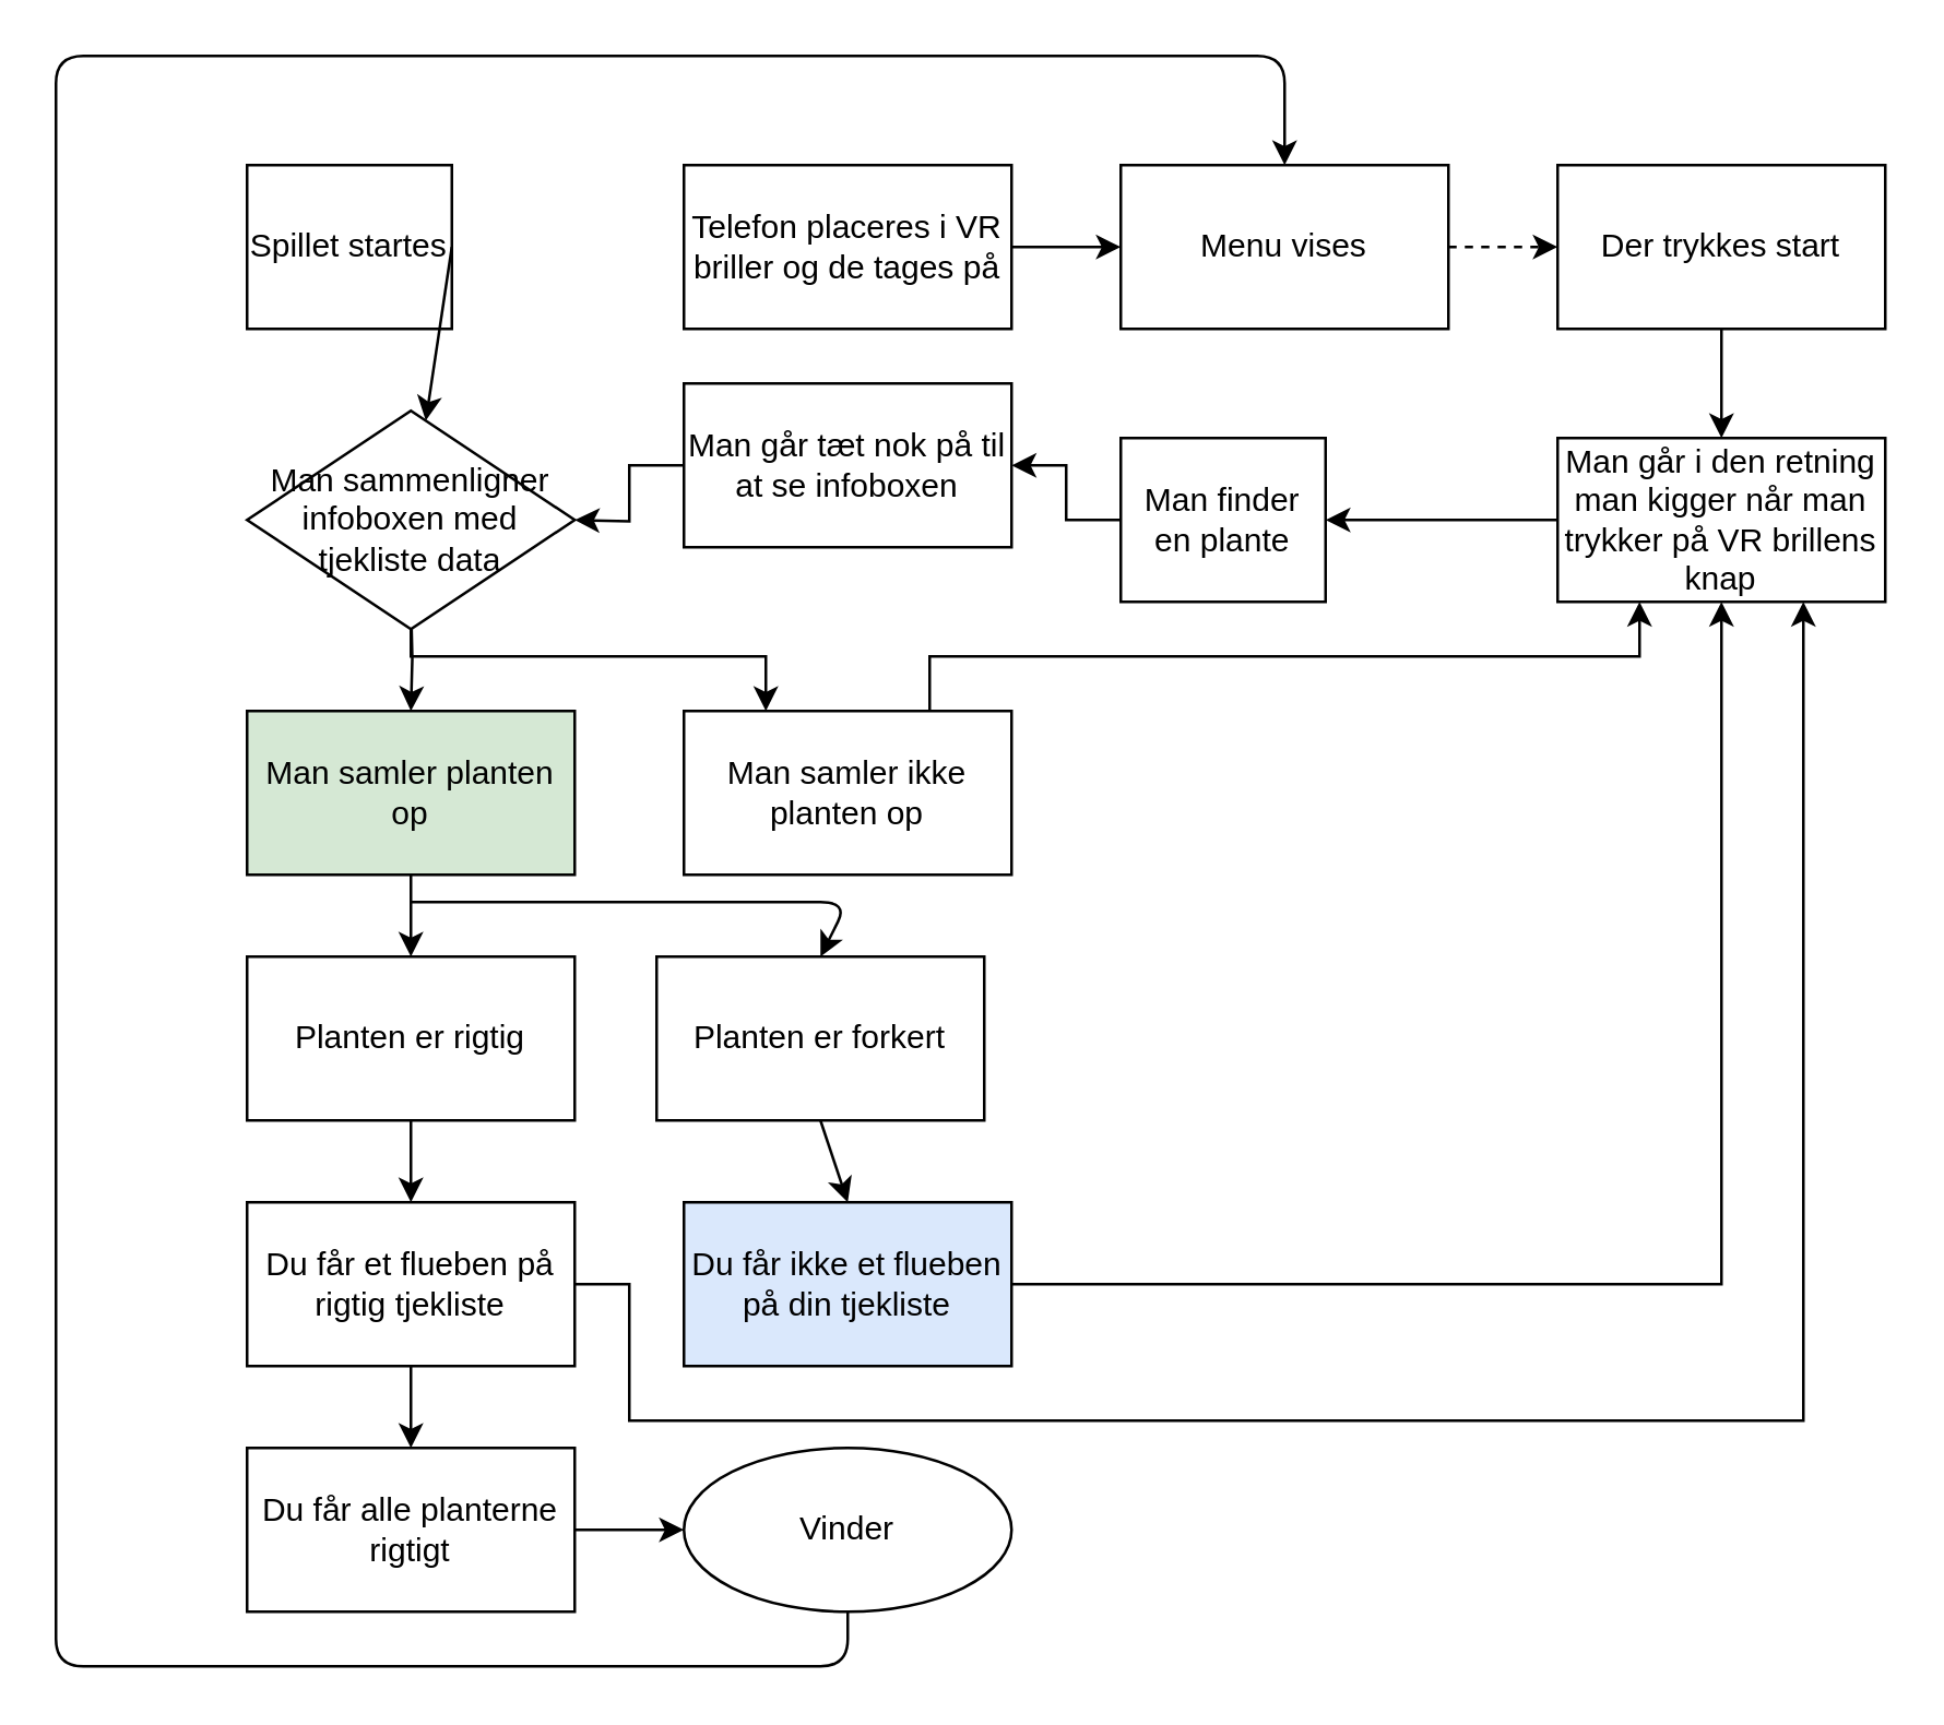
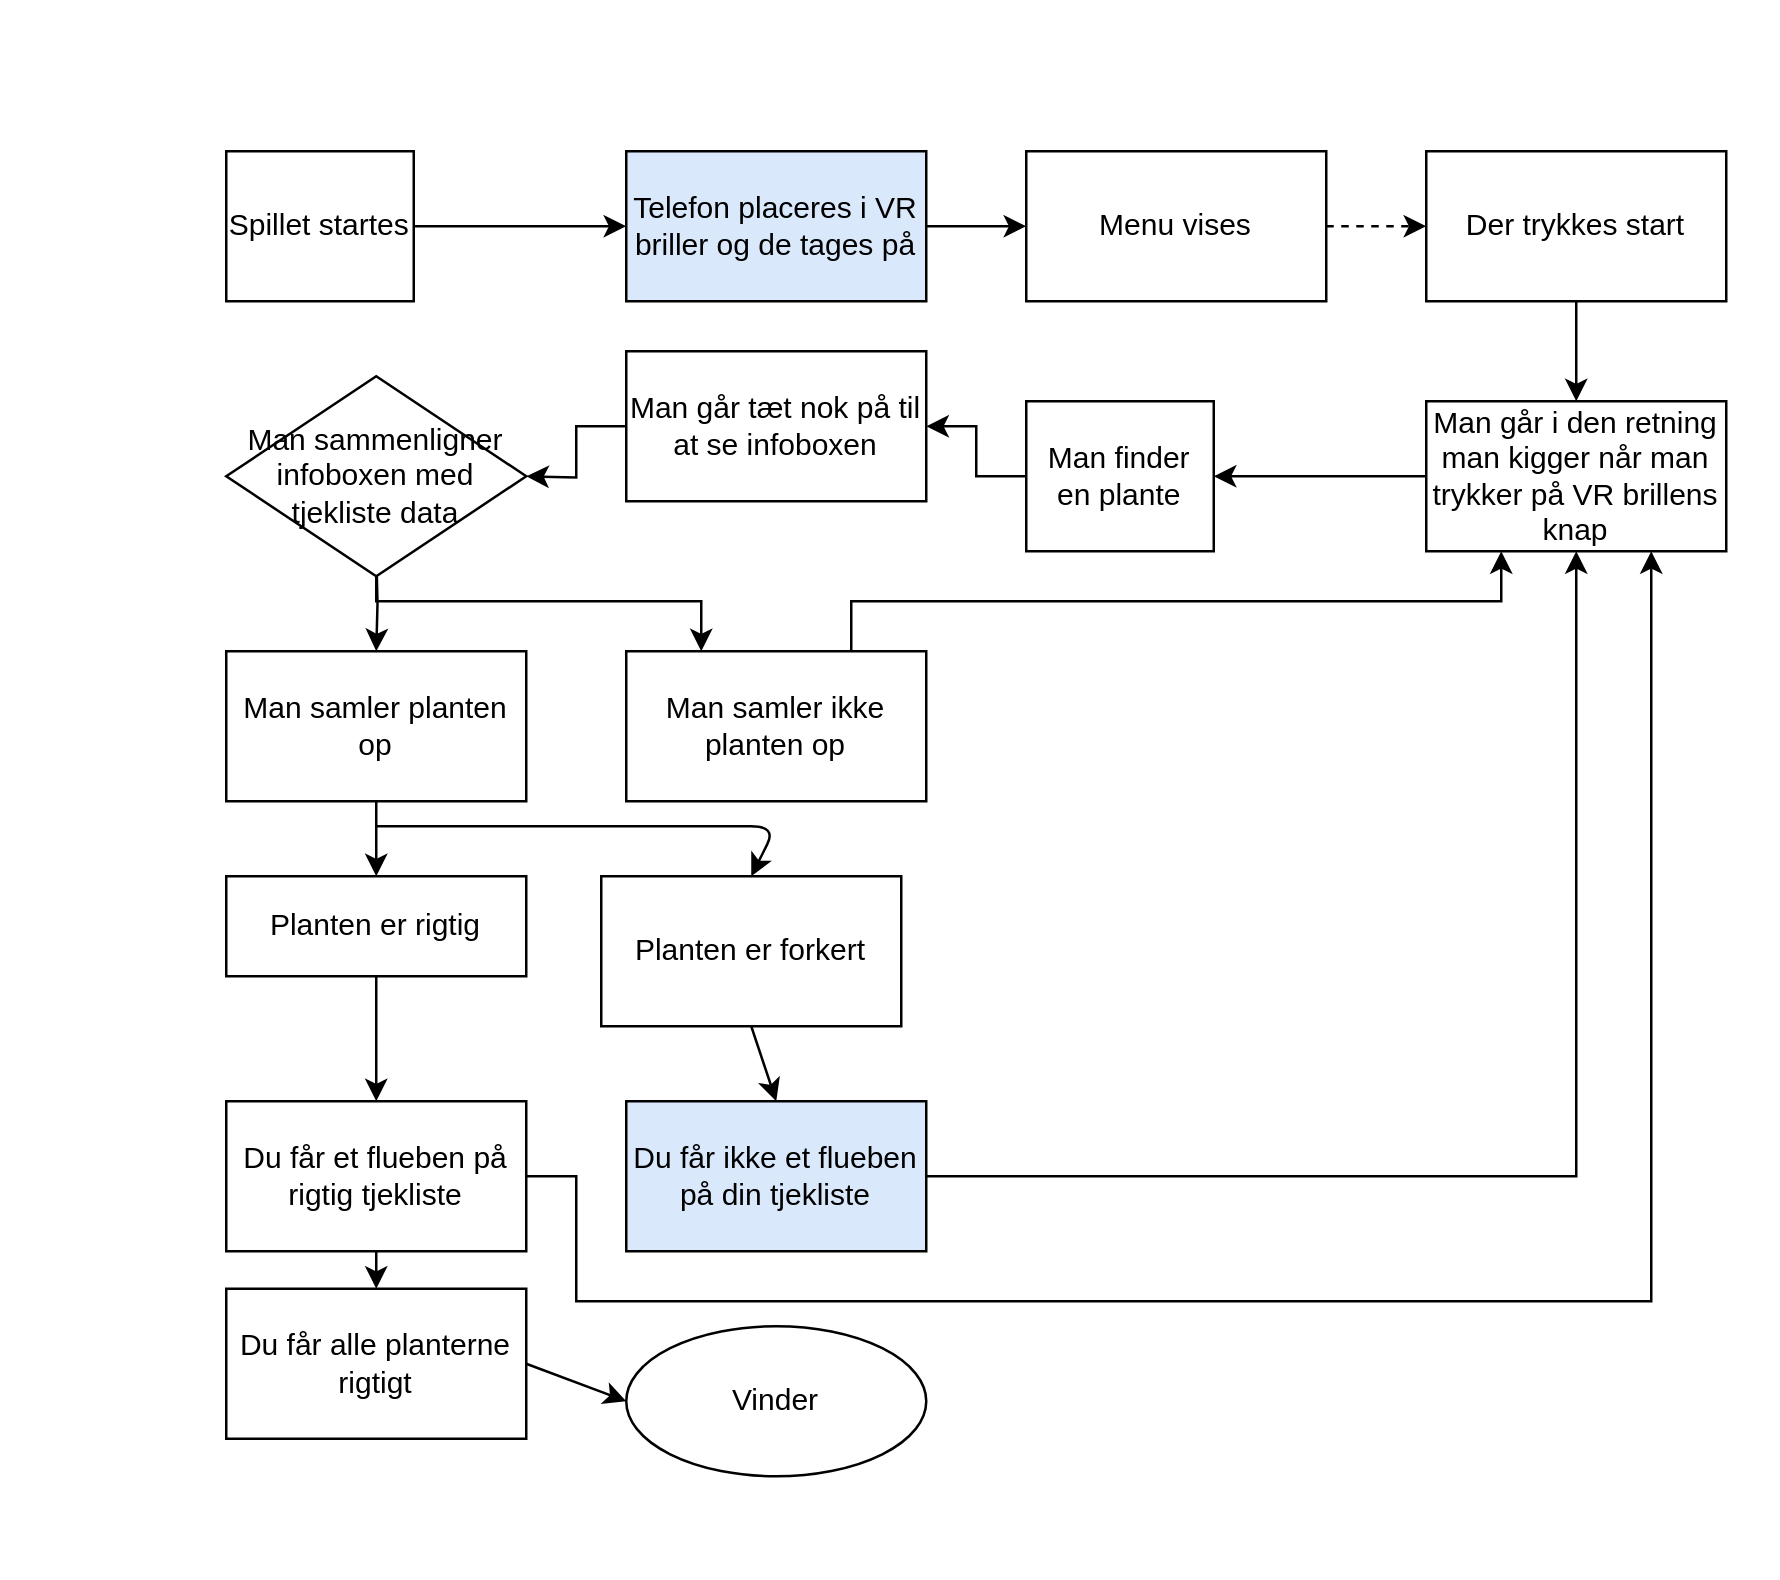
- <mxCell id="3" value="Telefon placeres i VR briller og de tages på" style="rounded=0;whiteSpace=wrap;html=1;" parent="1" vertex="1"><mxGeometry x="250" y="60" width="120" height="60" as="geometry" /></mxCell>
+ <mxCell id="3" value="Telefon placeres i VR briller og de tages på" style="rounded=0;whiteSpace=wrap;html=1;fillColor=#dae8fc;" parent="1" vertex="1"><mxGeometry x="250" y="60" width="120" height="60" as="geometry" /></mxCell>
- <mxCell id="9" value="" style="endArrow=classic;html=1;exitX=1;exitY=0.5;exitDx=0;exitDy=0;" parent="1" source="2" target="21" edge="1"><mxGeometry width="50" height="50" relative="1" as="geometry"><mxPoint x="350" y="260" as="sourcePoint" /><mxPoint x="400" y="210" as="targetPoint" /></mxGeometry></mxCell>
+ <mxCell id="9" value="" style="endArrow=classic;html=1;exitX=1;exitY=0.5;exitDx=0;exitDy=0;entryX=0;entryY=0.5;entryDx=0;entryDy=0;" parent="1" source="2" target="3" edge="1"><mxGeometry width="50" height="50" relative="1" as="geometry"><mxPoint x="350" y="260" as="sourcePoint" /><mxPoint x="400" y="210" as="targetPoint" /></mxGeometry></mxCell>
- <mxCell id="36" value="" style="endArrow=classic;html=1;exitX=0.5;exitY=1;exitDx=0;exitDy=0;entryX=0.5;entryY=0;entryDx=0;entryDy=0;" parent="1" source="33" target="4" edge="1"><mxGeometry width="50" height="50" relative="1" as="geometry"><mxPoint x="350" y="360" as="sourcePoint" /><mxPoint x="400" y="310" as="targetPoint" /><Array as="points"><mxPoint x="310" y="610" /><mxPoint x="20" y="610" /><mxPoint x="20" y="20" /><mxPoint x="470" y="20" /></Array></mxGeometry></mxCell>
- <mxCell id="18" value="Man samler planten op" style="rounded=0;whiteSpace=wrap;html=1;fillColor=#d5e8d4;" parent="1" vertex="1"><mxGeometry x="90" y="260" width="120" height="60" as="geometry" /></mxCell>
+ <mxCell id="18" value="Man samler planten op" style="rounded=0;whiteSpace=wrap;html=1;" parent="1" vertex="1"><mxGeometry x="90" y="260" width="120" height="60" as="geometry" /></mxCell>
- <mxCell id="22" value="Planten er rigtig" style="rounded=0;whiteSpace=wrap;html=1;" parent="1" vertex="1"><mxGeometry x="90" y="350" width="120" height="60" as="geometry" /></mxCell>
+ <mxCell id="22" value="Planten er rigtig" style="rounded=0;whiteSpace=wrap;html=1;" parent="1" vertex="1"><mxGeometry x="90" y="350" width="120" height="40" as="geometry" /></mxCell>
- <mxCell id="32" value="Du får alle planterne rigtigt" style="rounded=0;whiteSpace=wrap;html=1;" parent="1" vertex="1"><mxGeometry x="90" y="530" width="120" height="60" as="geometry" /></mxCell>
+ <mxCell id="32" value="Du får alle planterne rigtigt" style="rounded=0;whiteSpace=wrap;html=1;" parent="1" vertex="1"><mxGeometry x="90" y="515" width="120" height="60" as="geometry" /></mxCell>
